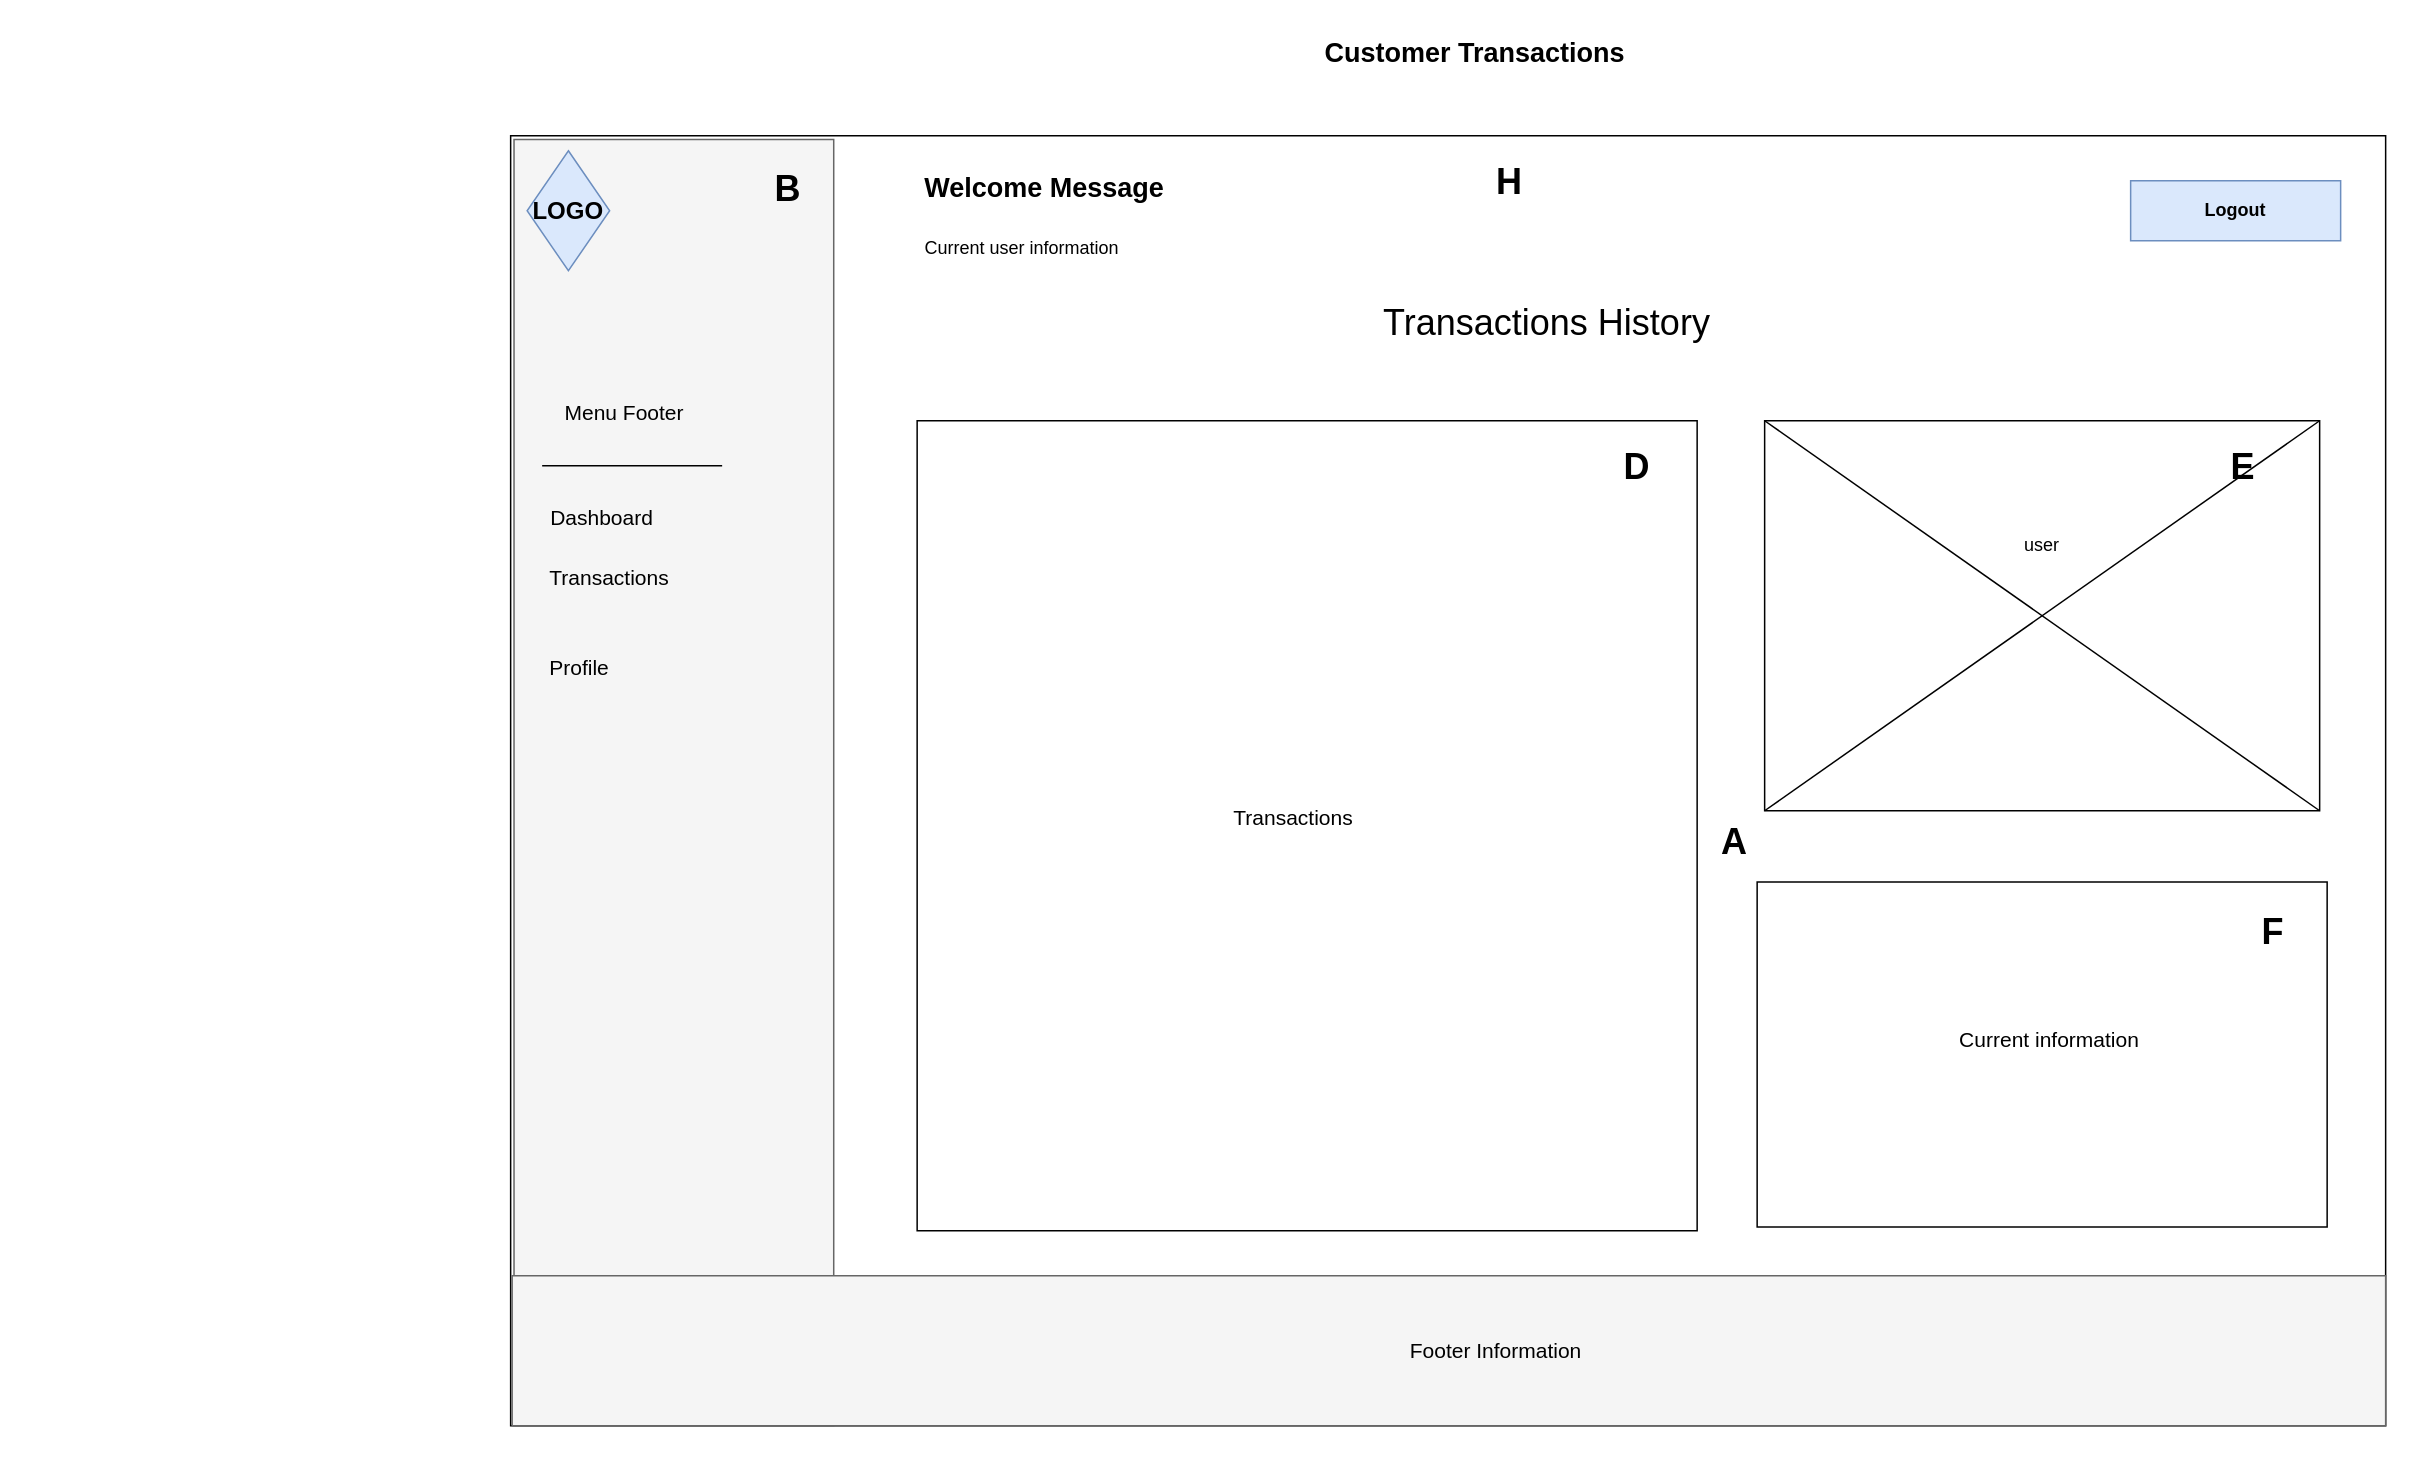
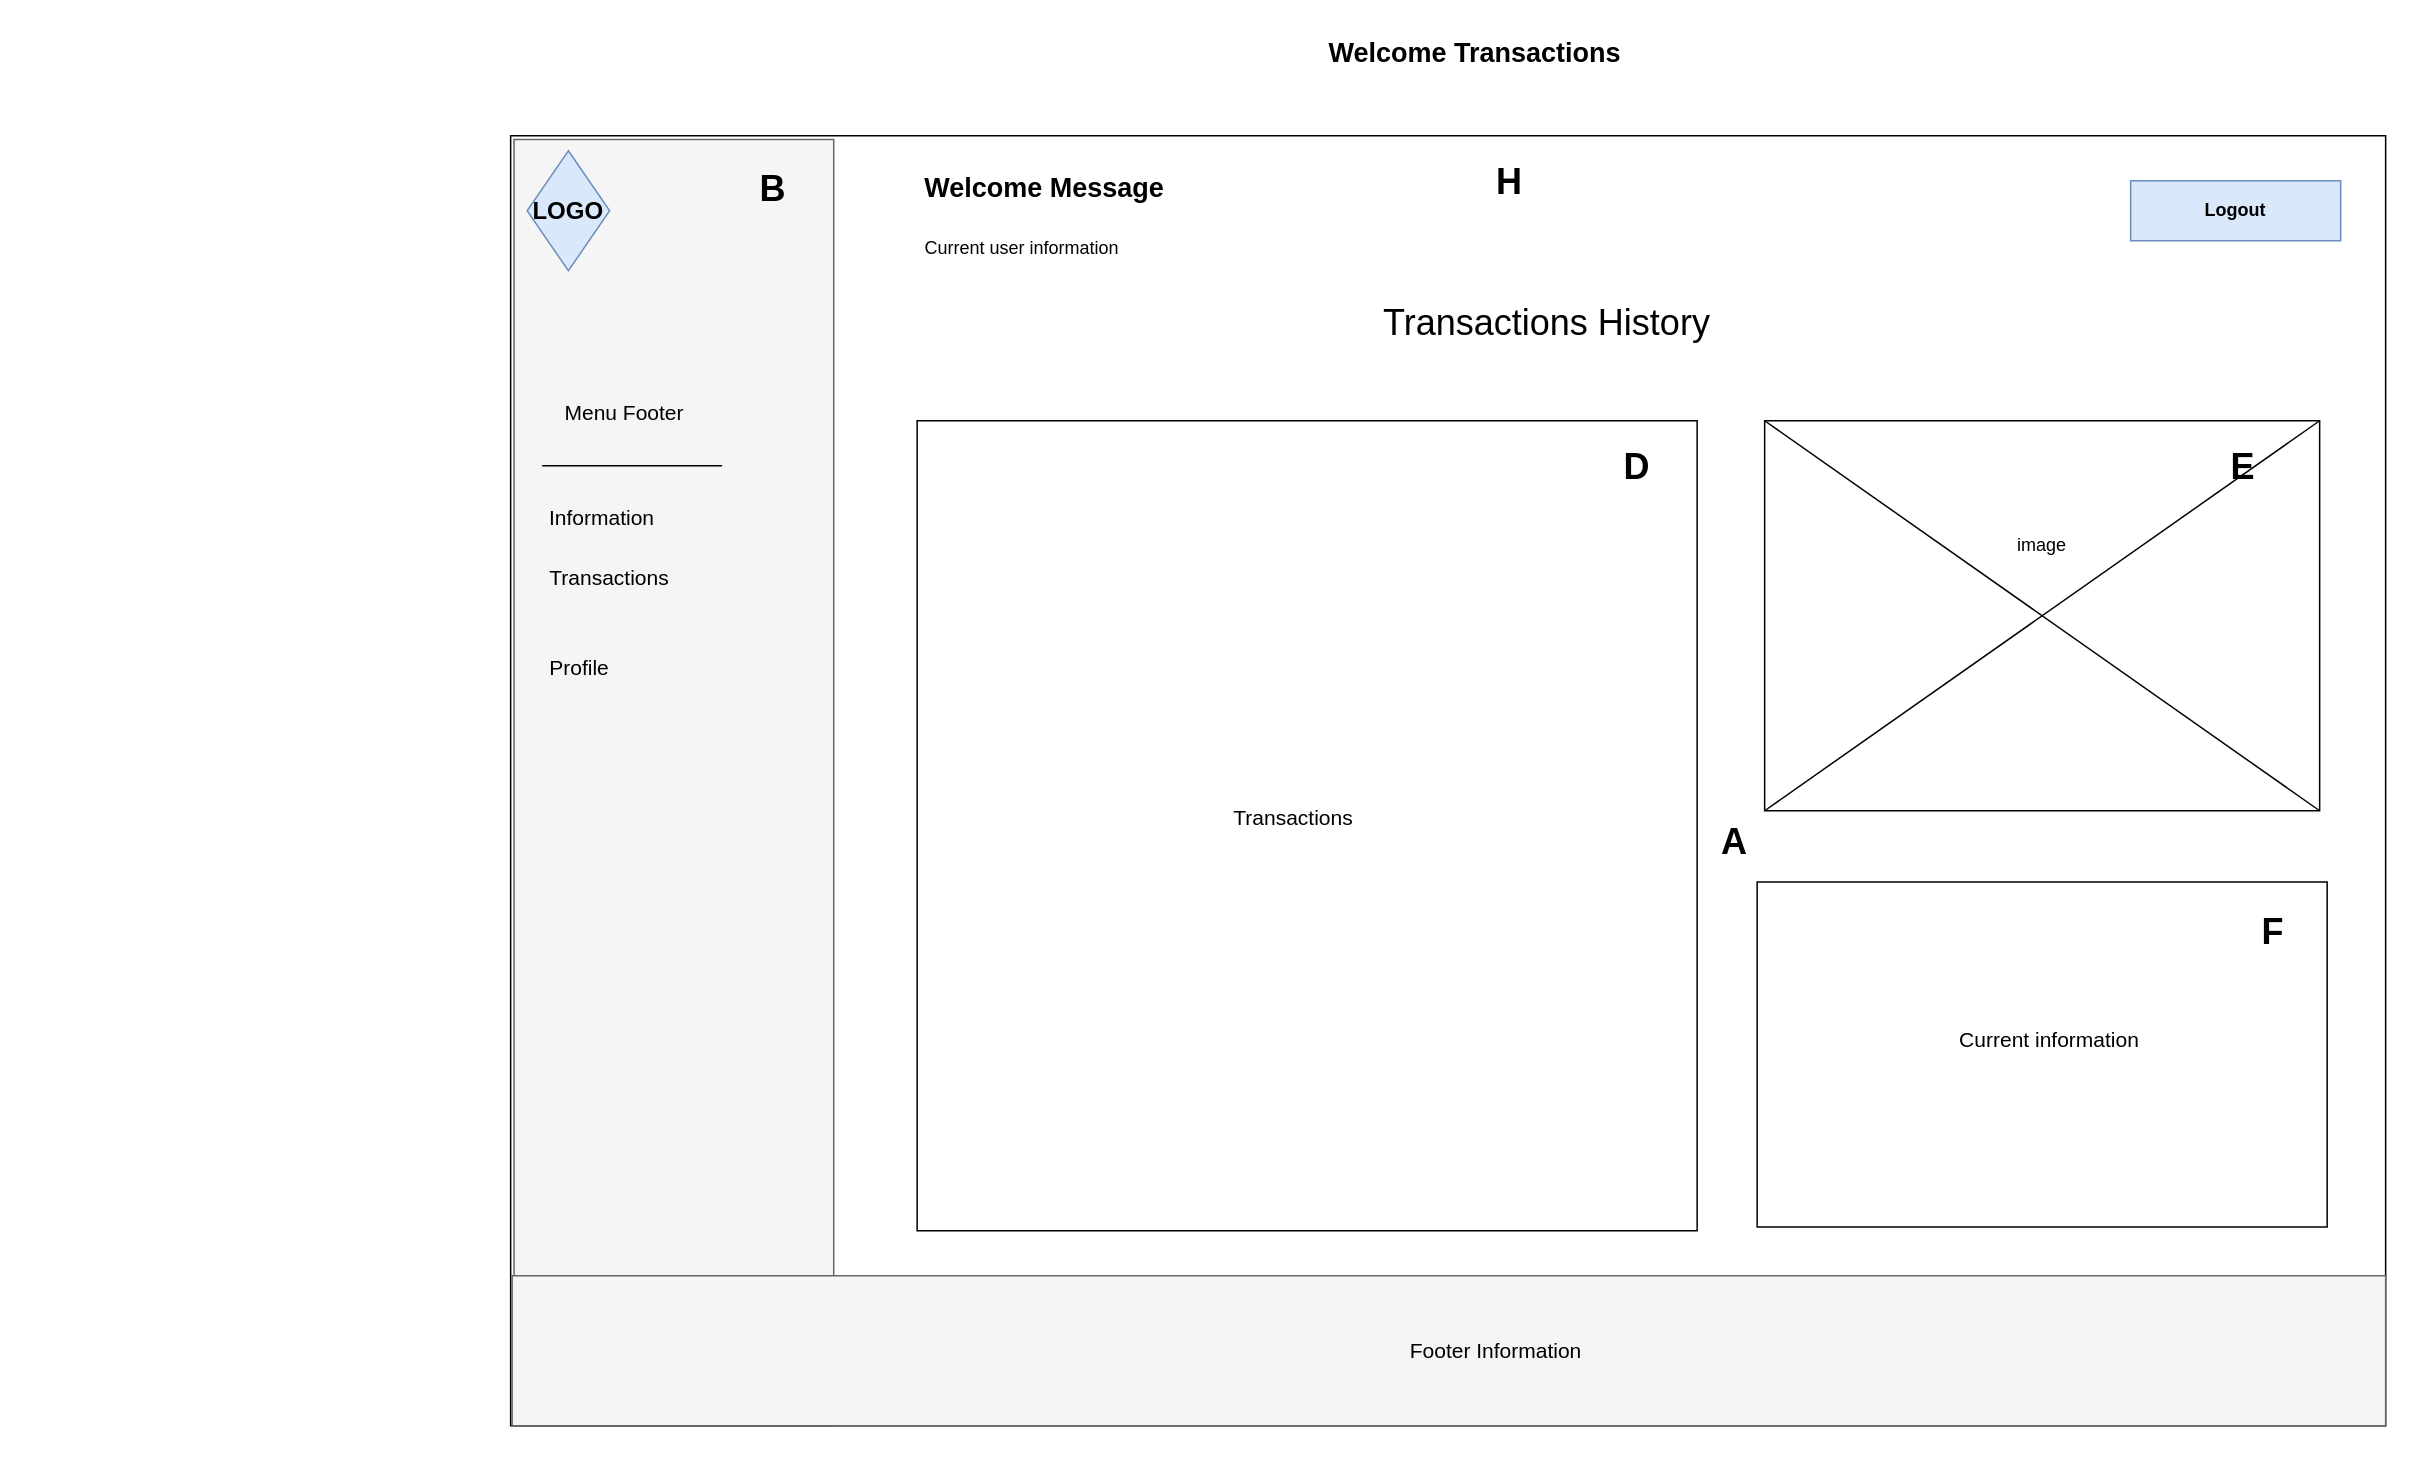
- <mxCell id="2" value="&lt;font style=&quot;font-size: 18px;&quot;&gt;&lt;b&gt;Customer Transactions&lt;/b&gt;&lt;/font&gt;" style="text;html=1;align=center;verticalAlign=middle;whiteSpace=wrap;rounded=0;" parent="1" vertex="1"><mxGeometry x="867.5" y="20" width="230" height="30" as="geometry" /></mxCell>
+ <mxCell id="2" value="&lt;font style=&quot;font-size: 18px;&quot;&gt;&lt;b&gt;Welcome Transactions&lt;/b&gt;&lt;/font&gt;" style="text;html=1;align=center;verticalAlign=middle;whiteSpace=wrap;rounded=0;" parent="1" vertex="1"><mxGeometry x="867.5" y="20" width="230" height="30" as="geometry" /></mxCell>
- <mxCell id="27" value="&lt;h1 style=&quot;margin-top: 0px;&quot;&gt;B&lt;/h1&gt;" style="text;html=1;whiteSpace=wrap;overflow=hidden;rounded=0;align=center;" parent="1" vertex="1"><mxGeometry x="510" y="105" width="30" height="40" as="geometry" /></mxCell>
+ <mxCell id="27" value="&lt;h1 style=&quot;margin-top: 0px;&quot;&gt;B&lt;/h1&gt;" style="text;html=1;whiteSpace=wrap;overflow=hidden;rounded=0;align=center;" parent="1" vertex="1"><mxGeometry x="500" y="105" width="30" height="40" as="geometry" /></mxCell>
- <mxCell id="12" value="&lt;font style=&quot;font-size: 14px;&quot;&gt;Dashboard&lt;/font&gt;" style="text;html=1;align=center;verticalAlign=middle;whiteSpace=wrap;rounded=0;" parent="1" vertex="1"><mxGeometry x="345.93" y="330" width="110" height="30" as="geometry" /></mxCell>
+ <mxCell id="12" value="&lt;font style=&quot;font-size: 14px;&quot;&gt;Information&lt;/font&gt;" style="text;html=1;align=center;verticalAlign=middle;whiteSpace=wrap;rounded=0;" parent="1" vertex="1"><mxGeometry x="345.93" y="330" width="110" height="30" as="geometry" /></mxCell>
- <mxCell id="23" value="user" style="text;html=1;align=center;verticalAlign=middle;whiteSpace=wrap;rounded=0;" parent="1" vertex="1"><mxGeometry x="1330.93" y="347.5" width="60" height="30" as="geometry" /></mxCell>
+ <mxCell id="23" value="image" style="text;html=1;align=center;verticalAlign=middle;whiteSpace=wrap;rounded=0;" parent="1" vertex="1"><mxGeometry x="1330.93" y="347.5" width="60" height="30" as="geometry" /></mxCell>
